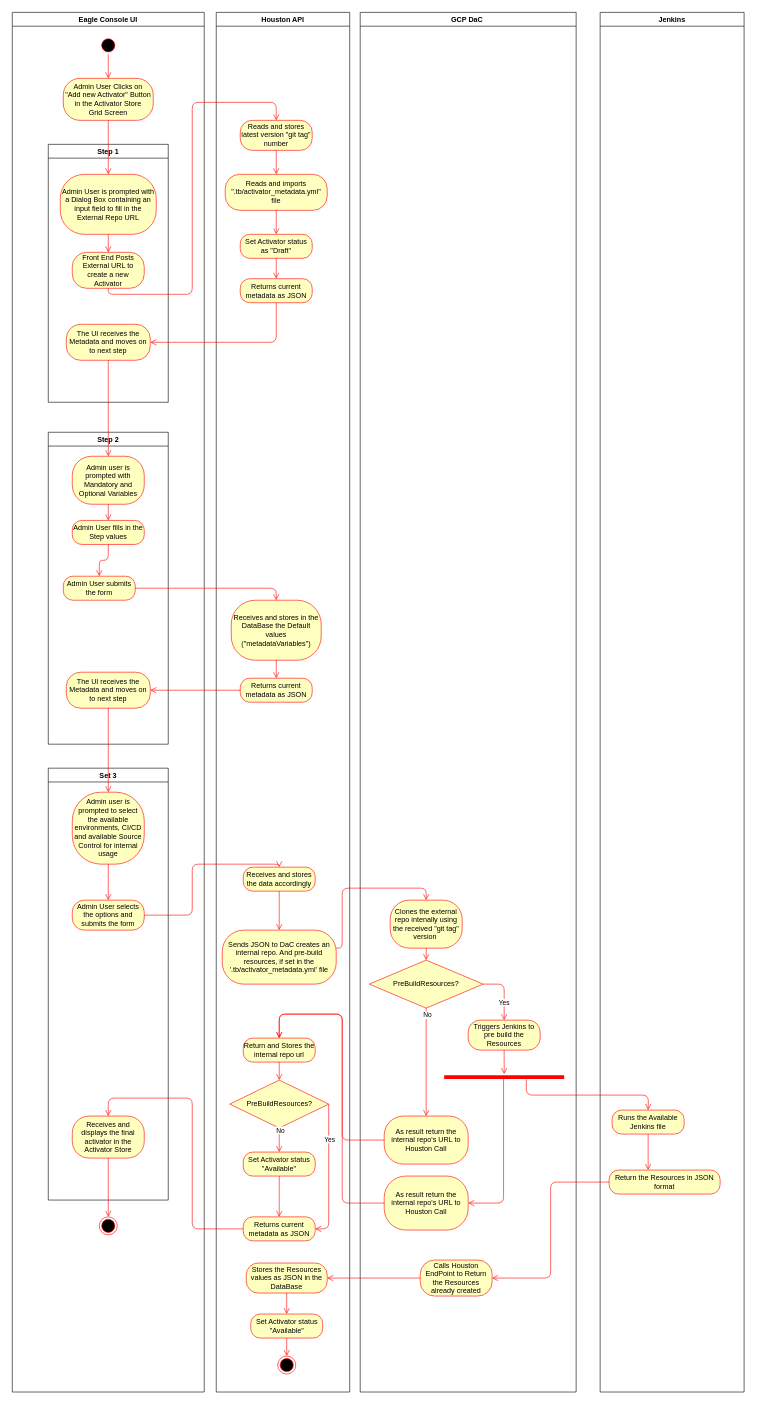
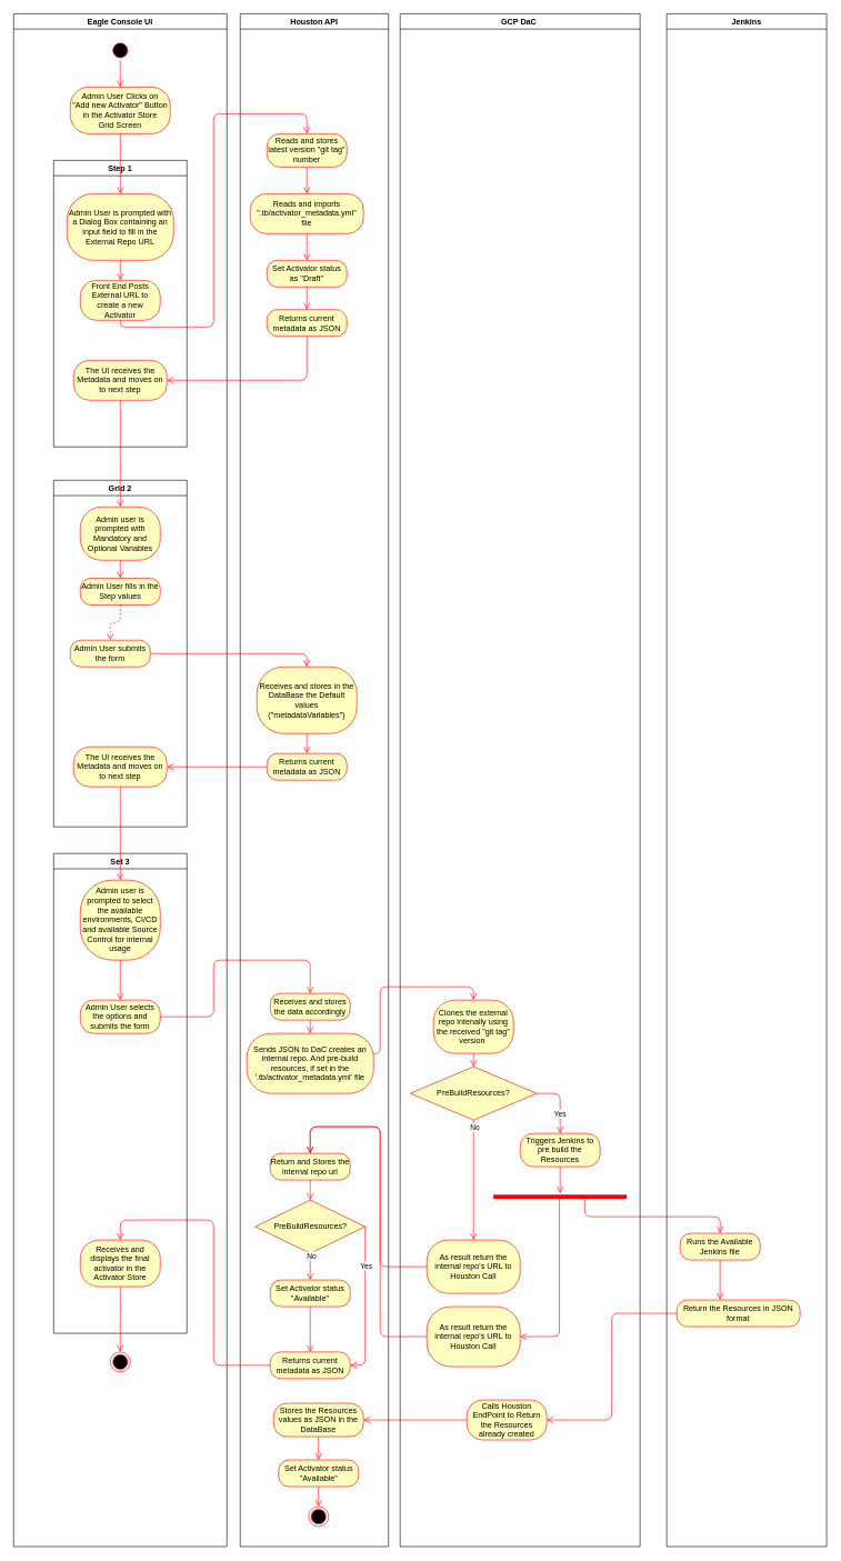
- <mxCell id="6" value="Step 2" style="swimlane;" parent="2" vertex="1"><mxGeometry x="60" y="700" width="200" height="520" as="geometry" /></mxCell>
+ <mxCell id="6" value="Grid 2" style="swimlane;" parent="2" vertex="1"><mxGeometry x="60" y="700" width="200" height="520" as="geometry" /></mxCell>
- <mxCell id="9" value="" style="edgeStyle=orthogonalEdgeStyle;html=1;verticalAlign=bottom;endArrow=open;endSize=8;strokeColor=#ff0000;entryX=0.5;entryY=0;entryDx=0;entryDy=0;" parent="6" source="8" target="11" edge="1"><mxGeometry relative="1" as="geometry"><mxPoint x="100" y="247" as="targetPoint" /></mxGeometry></mxCell>
+ <mxCell id="9" value="" style="edgeStyle=orthogonalEdgeStyle;html=1;verticalAlign=bottom;endArrow=open;endSize=8;strokeColor=#ff0000;entryX=0.5;entryY=0;entryDx=0;entryDy=0;dashed=1;" parent="6" source="8" target="11" edge="1"><mxGeometry relative="1" as="geometry"><mxPoint x="100" y="247" as="targetPoint" /></mxGeometry></mxCell>
- <mxCell id="32" value="Receives and stores the data accordingly" style="rounded=1;whiteSpace=wrap;html=1;arcSize=40;fontColor=#000000;fillColor=#ffffc0;strokeColor=#ff0000;" parent="25" vertex="1"><mxGeometry x="45" y="1425" width="120" height="40" as="geometry" /></mxCell>
+ <mxCell id="32" value="Receives and stores the data accordingly" style="rounded=1;whiteSpace=wrap;html=1;arcSize=40;fontColor=#000000;fillColor=#ffffc0;strokeColor=#ff0000;" parent="25" vertex="1"><mxGeometry x="45" y="1470" width="120" height="40" as="geometry" /></mxCell>
